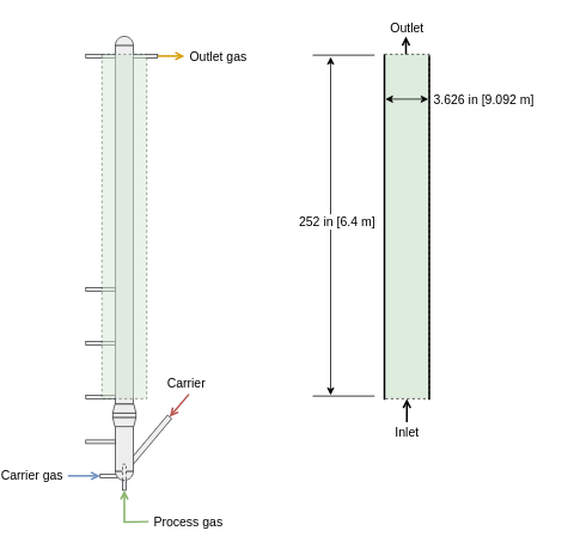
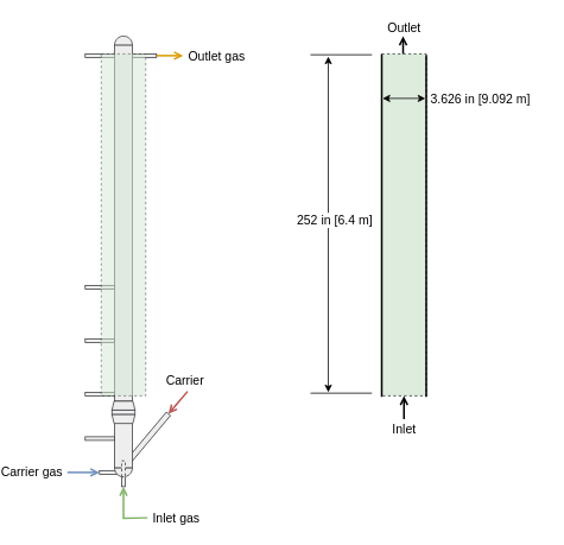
- <mxCell id="22" value="Process gas&lt;br style=&quot;font-size: 14px&quot;&gt;" style="text;html=1;resizable=0;points=[];autosize=1;align=left;verticalAlign=top;spacingTop=-4;fontSize=14;" parent="1" vertex="1"><mxGeometry x="114" y="570" width="90" height="20" as="geometry" /></mxCell>
+ <mxCell id="22" value="Inlet gas&lt;br style=&quot;font-size: 14px&quot;&gt;" style="text;html=1;resizable=0;points=[];autosize=1;align=left;verticalAlign=top;spacingTop=-4;fontSize=14;" parent="1" vertex="1"><mxGeometry x="114" y="570" width="90" height="20" as="geometry" /></mxCell>
